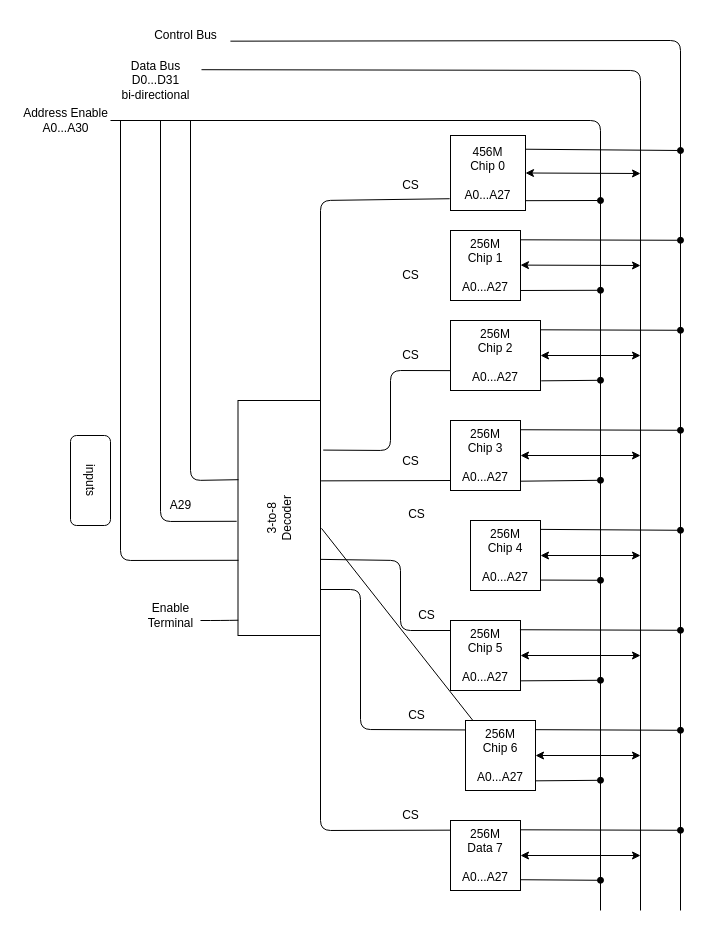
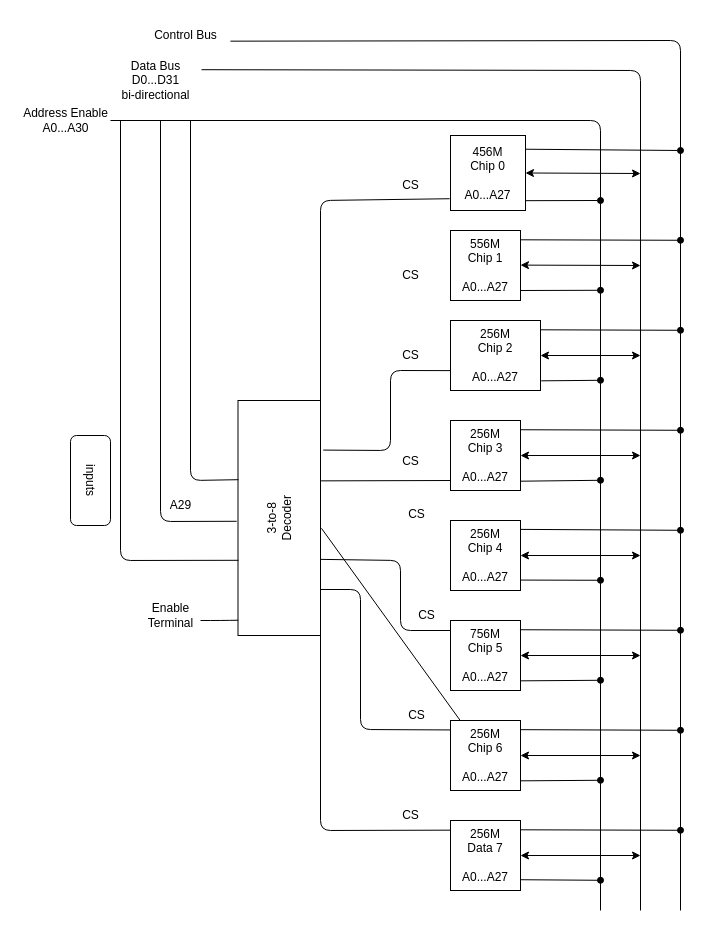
- <mxCell id="7" value="256M&lt;br&gt;Chip 1&lt;br&gt;&lt;br&gt;A0...A27" style="whiteSpace=wrap;html=1;aspect=fixed;" parent="1" vertex="1"><mxGeometry x="450" y="230" width="70" height="70" as="geometry" /></mxCell>
+ <mxCell id="7" value="556M&lt;br&gt;Chip 1&lt;br&gt;&lt;br&gt;A0...A27" style="whiteSpace=wrap;html=1;aspect=fixed;" parent="1" vertex="1"><mxGeometry x="450" y="230" width="70" height="70" as="geometry" /></mxCell>
- <mxCell id="10" value="256M&lt;br&gt;Chip 4&lt;br&gt;&lt;br&gt;A0...A27" style="whiteSpace=wrap;html=1;aspect=fixed;" parent="1" vertex="1"><mxGeometry x="470" y="520" width="70" height="70" as="geometry" /></mxCell>
+ <mxCell id="10" value="256M&lt;br&gt;Chip 4&lt;br&gt;&lt;br&gt;A0...A27" style="whiteSpace=wrap;html=1;aspect=fixed;" parent="1" vertex="1"><mxGeometry x="450" y="520" width="70" height="70" as="geometry" /></mxCell>
- <mxCell id="11" value="256M&lt;br&gt;Chip 5&lt;br&gt;&lt;br&gt;A0...A27" style="whiteSpace=wrap;html=1;aspect=fixed;" parent="1" vertex="1"><mxGeometry x="450" y="620" width="70" height="70" as="geometry" /></mxCell>
+ <mxCell id="11" value="756M&lt;br&gt;Chip 5&lt;br&gt;&lt;br&gt;A0...A27" style="whiteSpace=wrap;html=1;aspect=fixed;" parent="1" vertex="1"><mxGeometry x="450" y="620" width="70" height="70" as="geometry" /></mxCell>
- <mxCell id="12" value="256M&lt;br&gt;Chip 6&lt;br&gt;&lt;br&gt;A0...A27" style="whiteSpace=wrap;html=1;aspect=fixed;" parent="1" vertex="1"><mxGeometry x="465" y="720" width="70" height="70" as="geometry" /></mxCell>
+ <mxCell id="12" value="256M&lt;br&gt;Chip 6&lt;br&gt;&lt;br&gt;A0...A27" style="whiteSpace=wrap;html=1;aspect=fixed;" parent="1" vertex="1"><mxGeometry x="450" y="720" width="70" height="70" as="geometry" /></mxCell>
